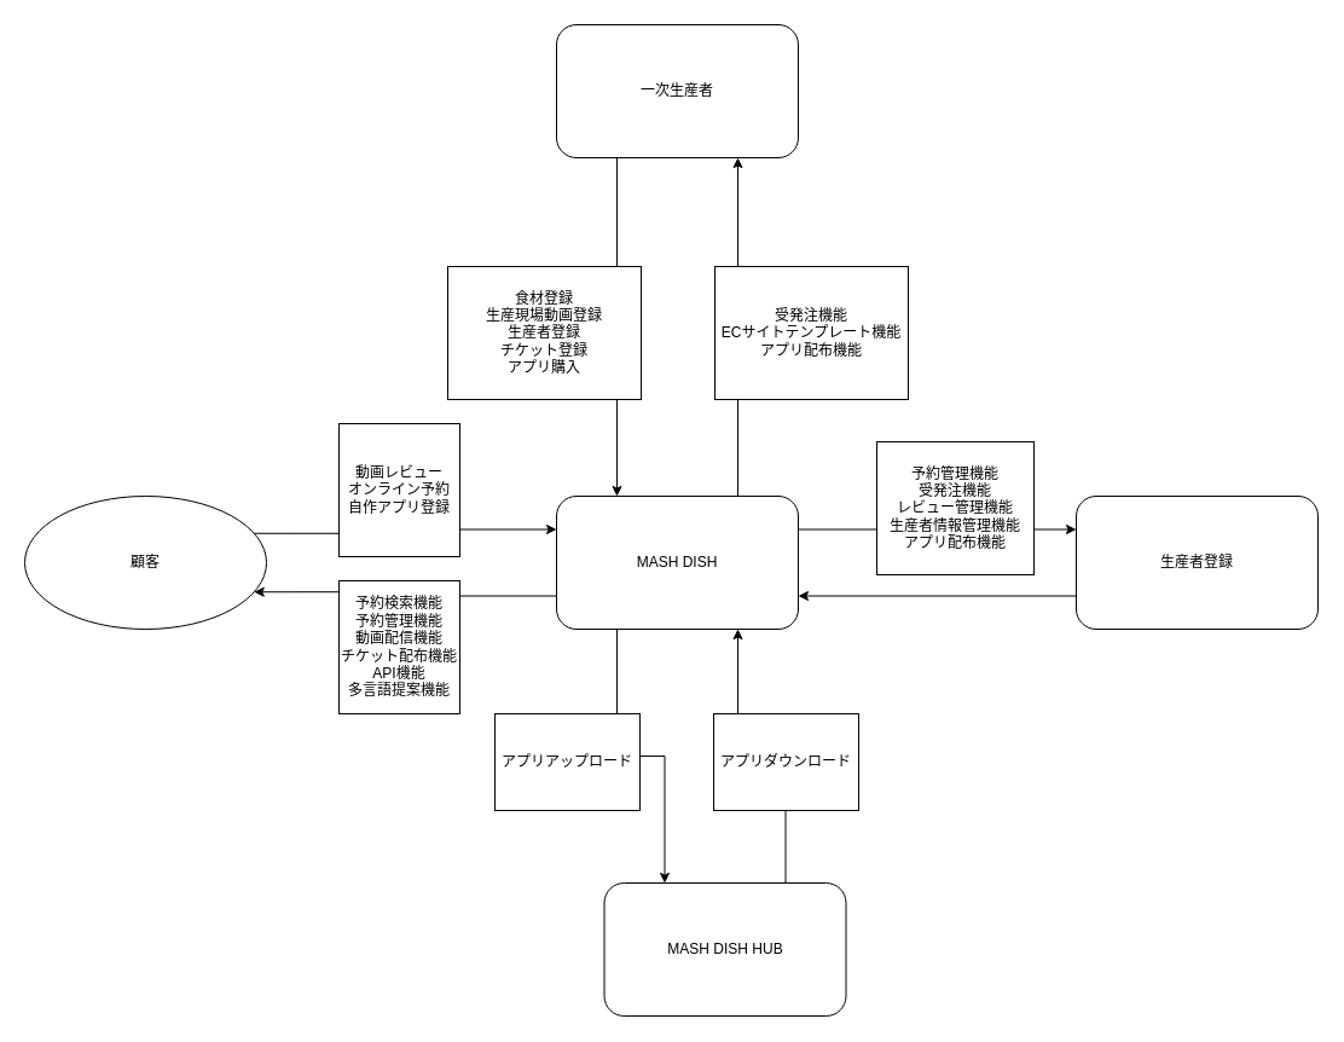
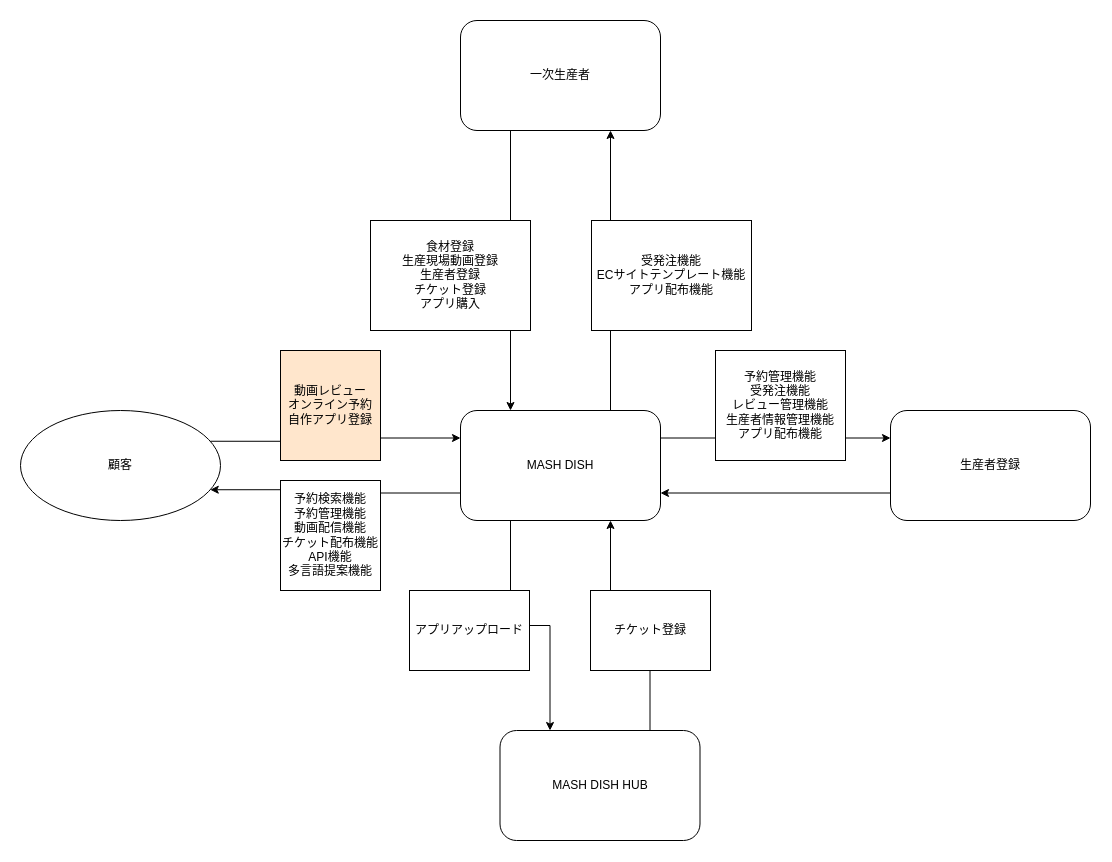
- <mxCell id="15" value="動画レビュー&lt;br&gt;オンライン予約&lt;br&gt;自作アプリ登録" style="rounded=0;whiteSpace=wrap;html=1;" vertex="1" parent="1"><mxGeometry x="280" y="350" width="100" height="110" as="geometry" /></mxCell>
+ <mxCell id="15" value="動画レビュー&lt;br&gt;オンライン予約&lt;br&gt;自作アプリ登録" style="rounded=0;whiteSpace=wrap;html=1;fillColor=#ffe6cc;" vertex="1" parent="1"><mxGeometry x="280" y="350" width="100" height="110" as="geometry" /></mxCell>
- <mxCell id="14" value="予約管理機能&lt;br&gt;受発注機能&lt;br&gt;レビュー管理機能&lt;br&gt;生産者情報管理機能&lt;br&gt;アプリ配布機能" style="rounded=0;whiteSpace=wrap;html=1;" vertex="1" parent="1"><mxGeometry x="725" y="365" width="130" height="110" as="geometry" /></mxCell>
+ <mxCell id="14" value="予約管理機能&lt;br&gt;受発注機能&lt;br&gt;レビュー管理機能&lt;br&gt;生産者情報管理機能&lt;br&gt;アプリ配布機能" style="rounded=0;whiteSpace=wrap;html=1;" vertex="1" parent="1"><mxGeometry x="715" y="350" width="130" height="110" as="geometry" /></mxCell>
- <mxCell id="21" value="アプリダウンロード" style="rounded=0;whiteSpace=wrap;html=1;" vertex="1" parent="1"><mxGeometry x="590" y="590" width="120" height="80" as="geometry" /></mxCell>
+ <mxCell id="21" value="チケット登録" style="rounded=0;whiteSpace=wrap;html=1;" vertex="1" parent="1"><mxGeometry x="590" y="590" width="120" height="80" as="geometry" /></mxCell>
